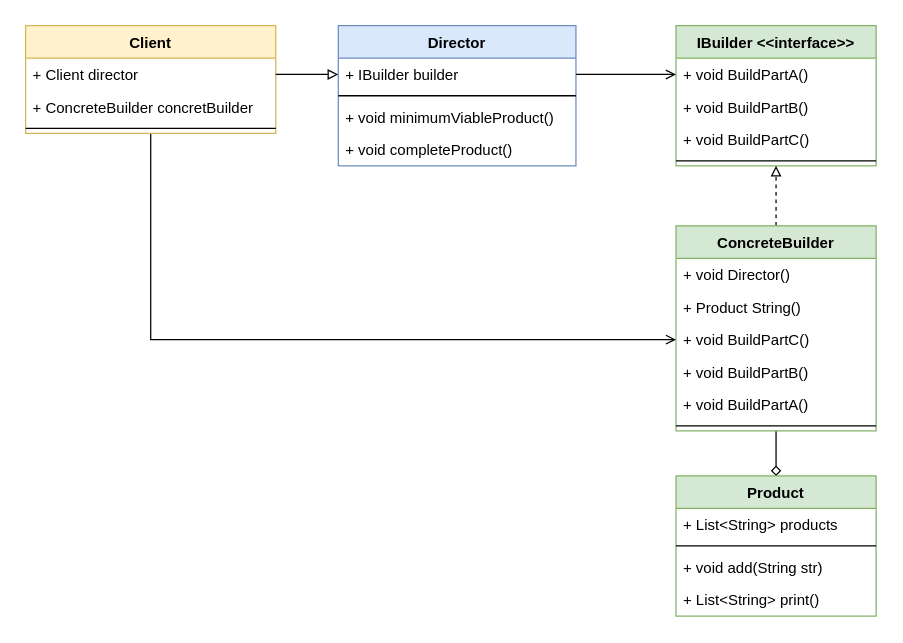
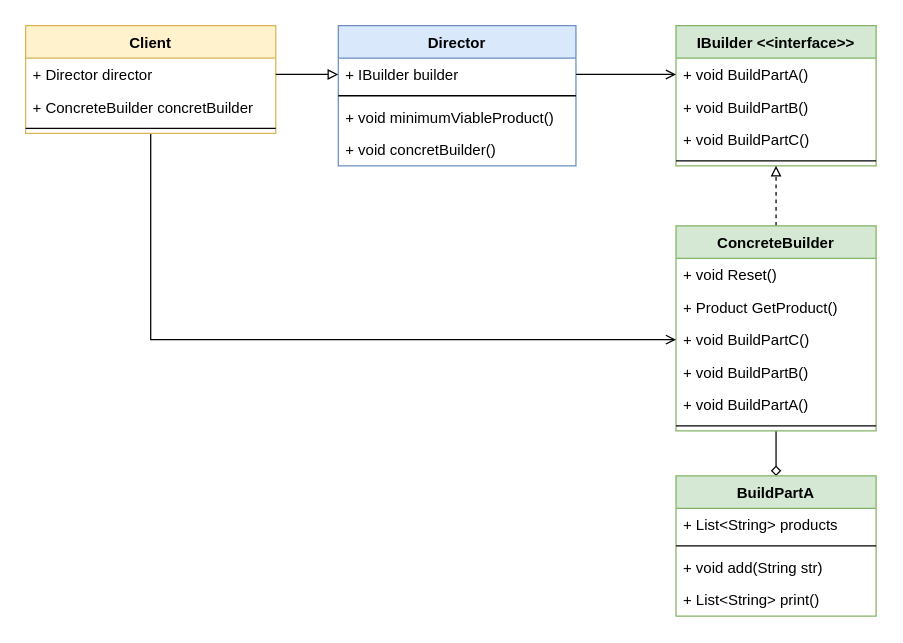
- <mxCell id="23" value="+ Client director" style="text;strokeColor=none;fillColor=none;align=left;verticalAlign=top;spacingLeft=4;spacingRight=4;overflow=hidden;rotatable=0;points=[[0,0.5],[1,0.5]];portConstraint=eastwest;" vertex="1" parent="22"><mxGeometry y="26" width="200" height="26" as="geometry" /></mxCell>
+ <mxCell id="23" value="+ Director director" style="text;strokeColor=none;fillColor=none;align=left;verticalAlign=top;spacingLeft=4;spacingRight=4;overflow=hidden;rotatable=0;points=[[0,0.5],[1,0.5]];portConstraint=eastwest;" vertex="1" parent="22"><mxGeometry y="26" width="200" height="26" as="geometry" /></mxCell>
- <mxCell id="30" value="+ void completeProduct()" style="text;strokeColor=none;fillColor=none;align=left;verticalAlign=top;spacingLeft=4;spacingRight=4;overflow=hidden;rotatable=0;points=[[0,0.5],[1,0.5]];portConstraint=eastwest;" vertex="1" parent="26"><mxGeometry y="86" width="190" height="26" as="geometry" /></mxCell>
+ <mxCell id="30" value="+ void concretBuilder()" style="text;strokeColor=none;fillColor=none;align=left;verticalAlign=top;spacingLeft=4;spacingRight=4;overflow=hidden;rotatable=0;points=[[0,0.5],[1,0.5]];portConstraint=eastwest;" vertex="1" parent="26"><mxGeometry y="86" width="190" height="26" as="geometry" /></mxCell>
- <mxCell id="10" value="+ void Director()" style="text;strokeColor=none;fillColor=none;align=left;verticalAlign=top;spacingLeft=4;spacingRight=4;overflow=hidden;rotatable=0;points=[[0,0.5],[1,0.5]];portConstraint=eastwest;" vertex="1" parent="9"><mxGeometry y="26" width="160" height="26" as="geometry" /></mxCell>
+ <mxCell id="10" value="+ void Reset()" style="text;strokeColor=none;fillColor=none;align=left;verticalAlign=top;spacingLeft=4;spacingRight=4;overflow=hidden;rotatable=0;points=[[0,0.5],[1,0.5]];portConstraint=eastwest;" vertex="1" parent="9"><mxGeometry y="26" width="160" height="26" as="geometry" /></mxCell>
- <mxCell id="11" value="+ Product String()" style="text;strokeColor=none;fillColor=none;align=left;verticalAlign=top;spacingLeft=4;spacingRight=4;overflow=hidden;rotatable=0;points=[[0,0.5],[1,0.5]];portConstraint=eastwest;" vertex="1" parent="9"><mxGeometry y="52" width="160" height="26" as="geometry" /></mxCell>
+ <mxCell id="11" value="+ Product GetProduct()" style="text;strokeColor=none;fillColor=none;align=left;verticalAlign=top;spacingLeft=4;spacingRight=4;overflow=hidden;rotatable=0;points=[[0,0.5],[1,0.5]];portConstraint=eastwest;" vertex="1" parent="9"><mxGeometry y="52" width="160" height="26" as="geometry" /></mxCell>
- <mxCell id="16" value="Product" style="swimlane;fontStyle=1;align=center;verticalAlign=top;childLayout=stackLayout;horizontal=1;startSize=26;horizontalStack=0;resizeParent=1;resizeParentMax=0;resizeLast=0;collapsible=1;marginBottom=0;fillColor=#d5e8d4;strokeColor=#82b366;" vertex="1" parent="1"><mxGeometry x="540" y="380" width="160" height="112" as="geometry" /></mxCell>
+ <mxCell id="16" value="BuildPartA" style="swimlane;fontStyle=1;align=center;verticalAlign=top;childLayout=stackLayout;horizontal=1;startSize=26;horizontalStack=0;resizeParent=1;resizeParentMax=0;resizeLast=0;collapsible=1;marginBottom=0;fillColor=#d5e8d4;strokeColor=#82b366;" vertex="1" parent="1"><mxGeometry x="540" y="380" width="160" height="112" as="geometry" /></mxCell>
